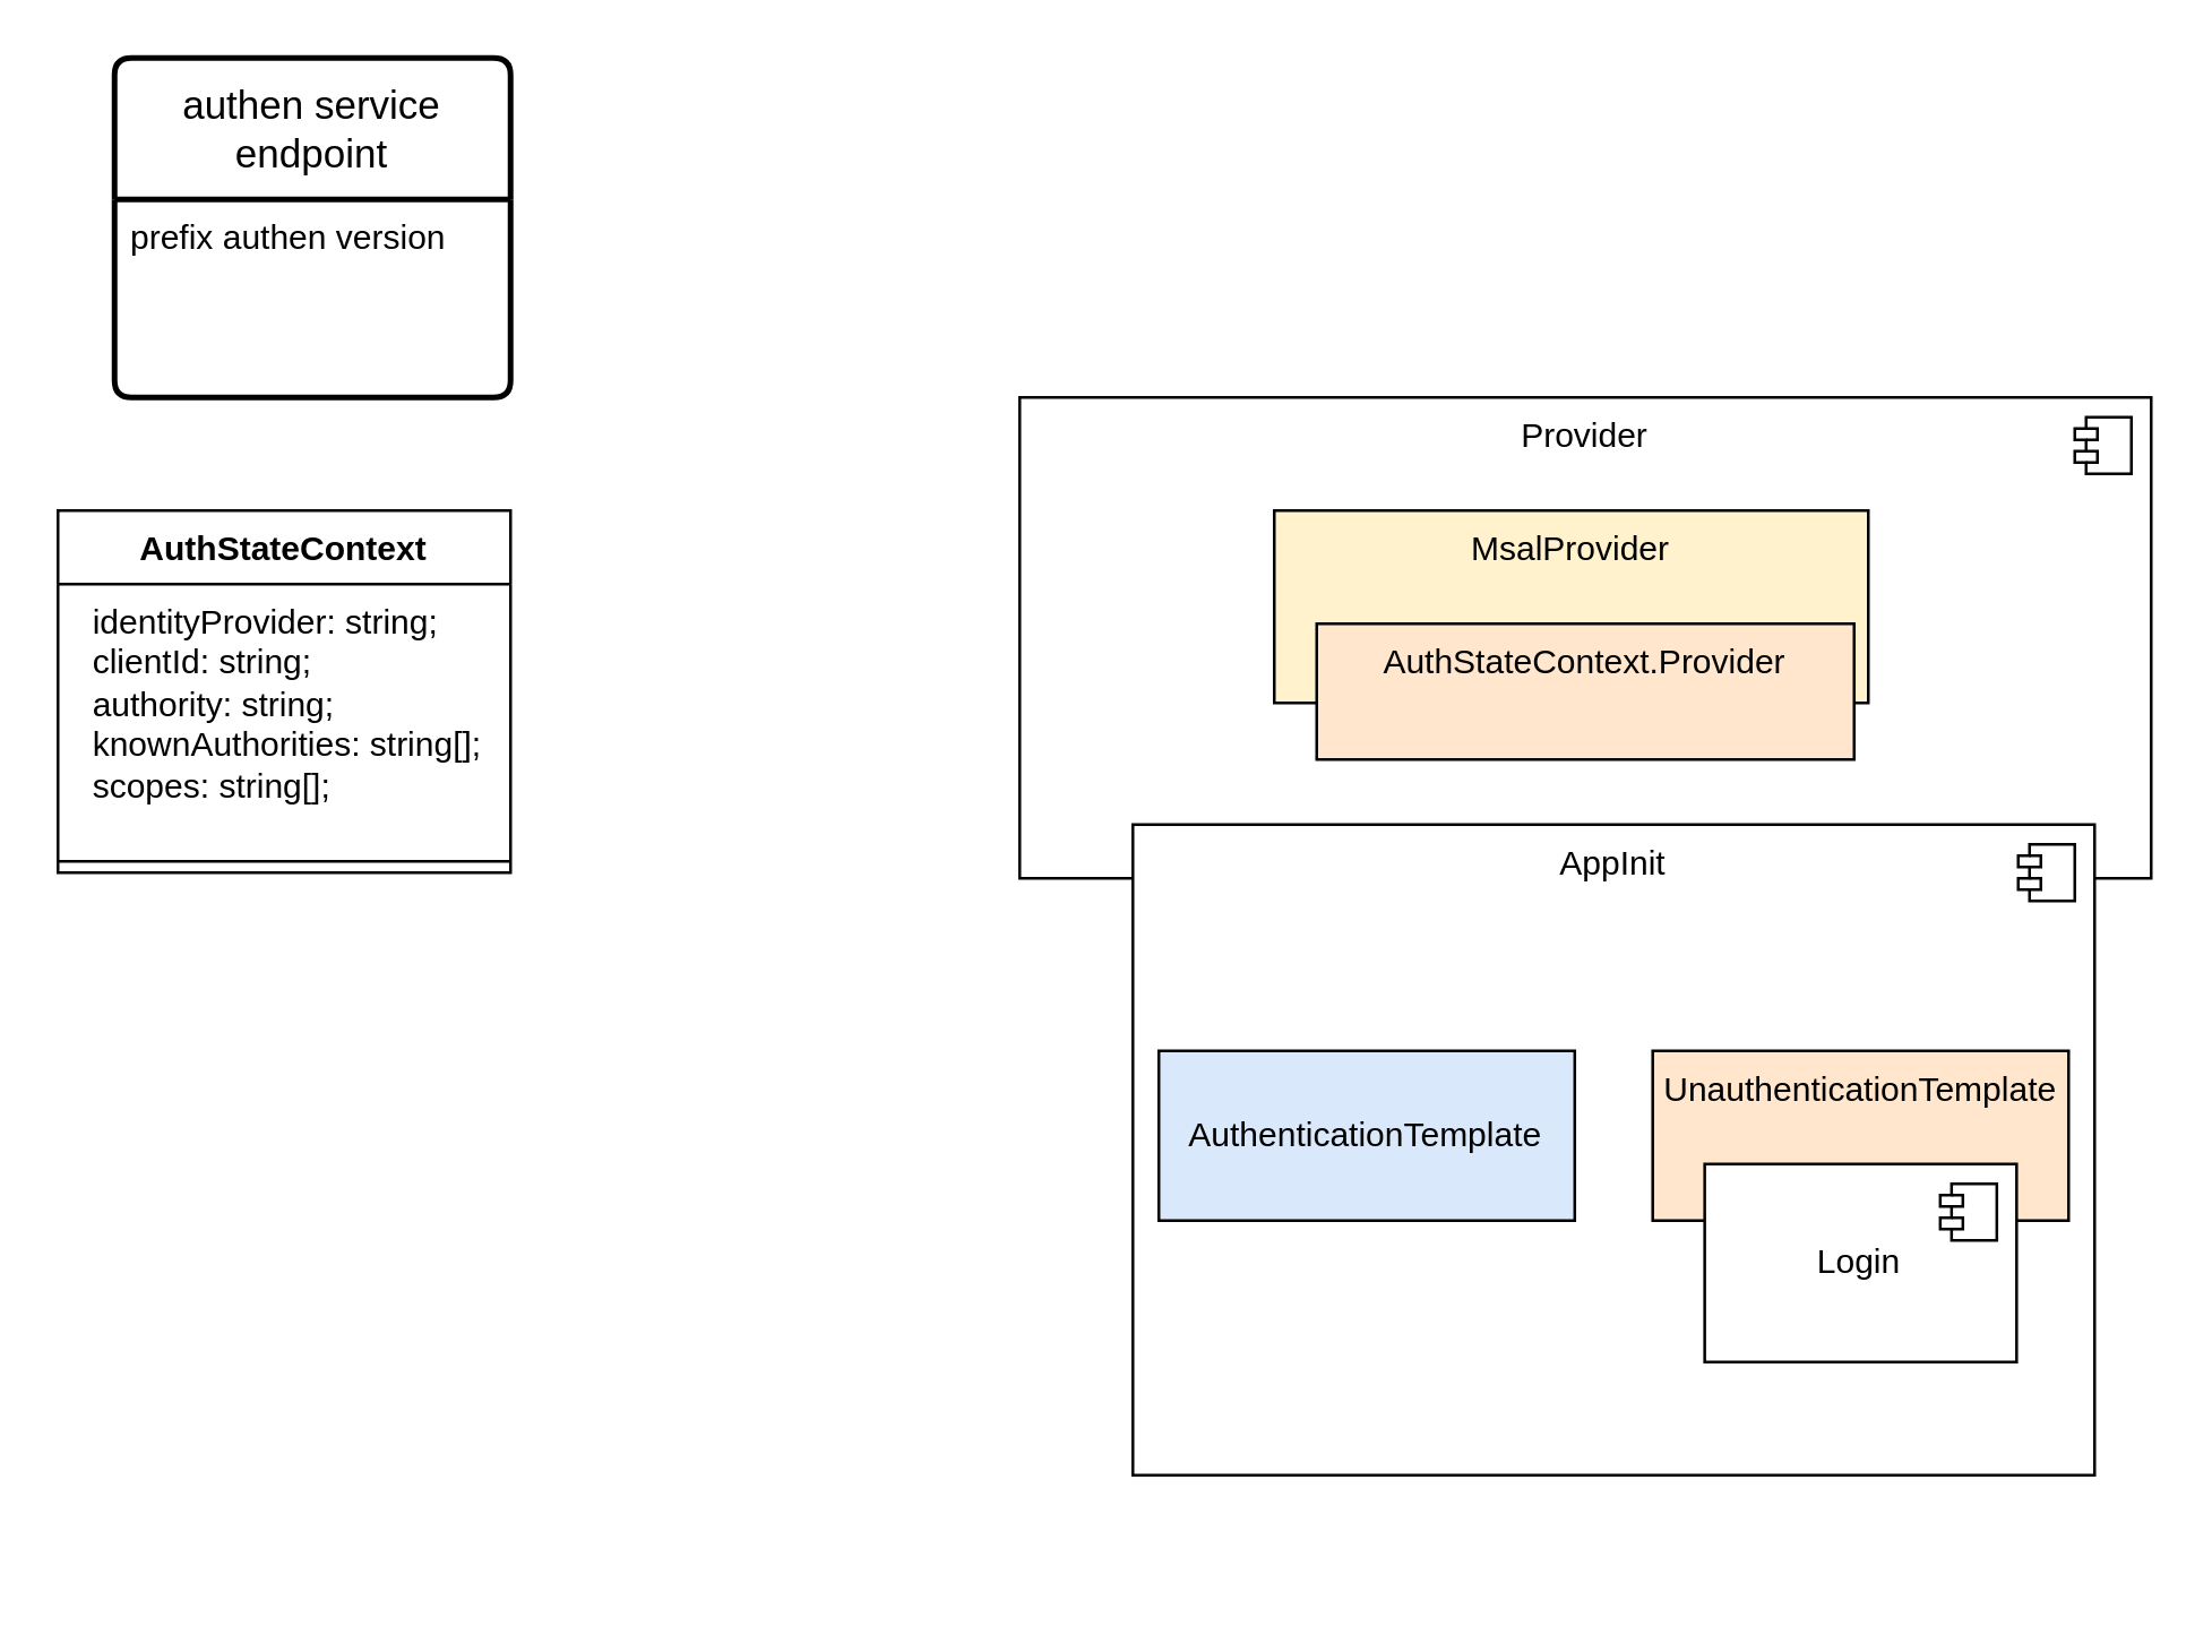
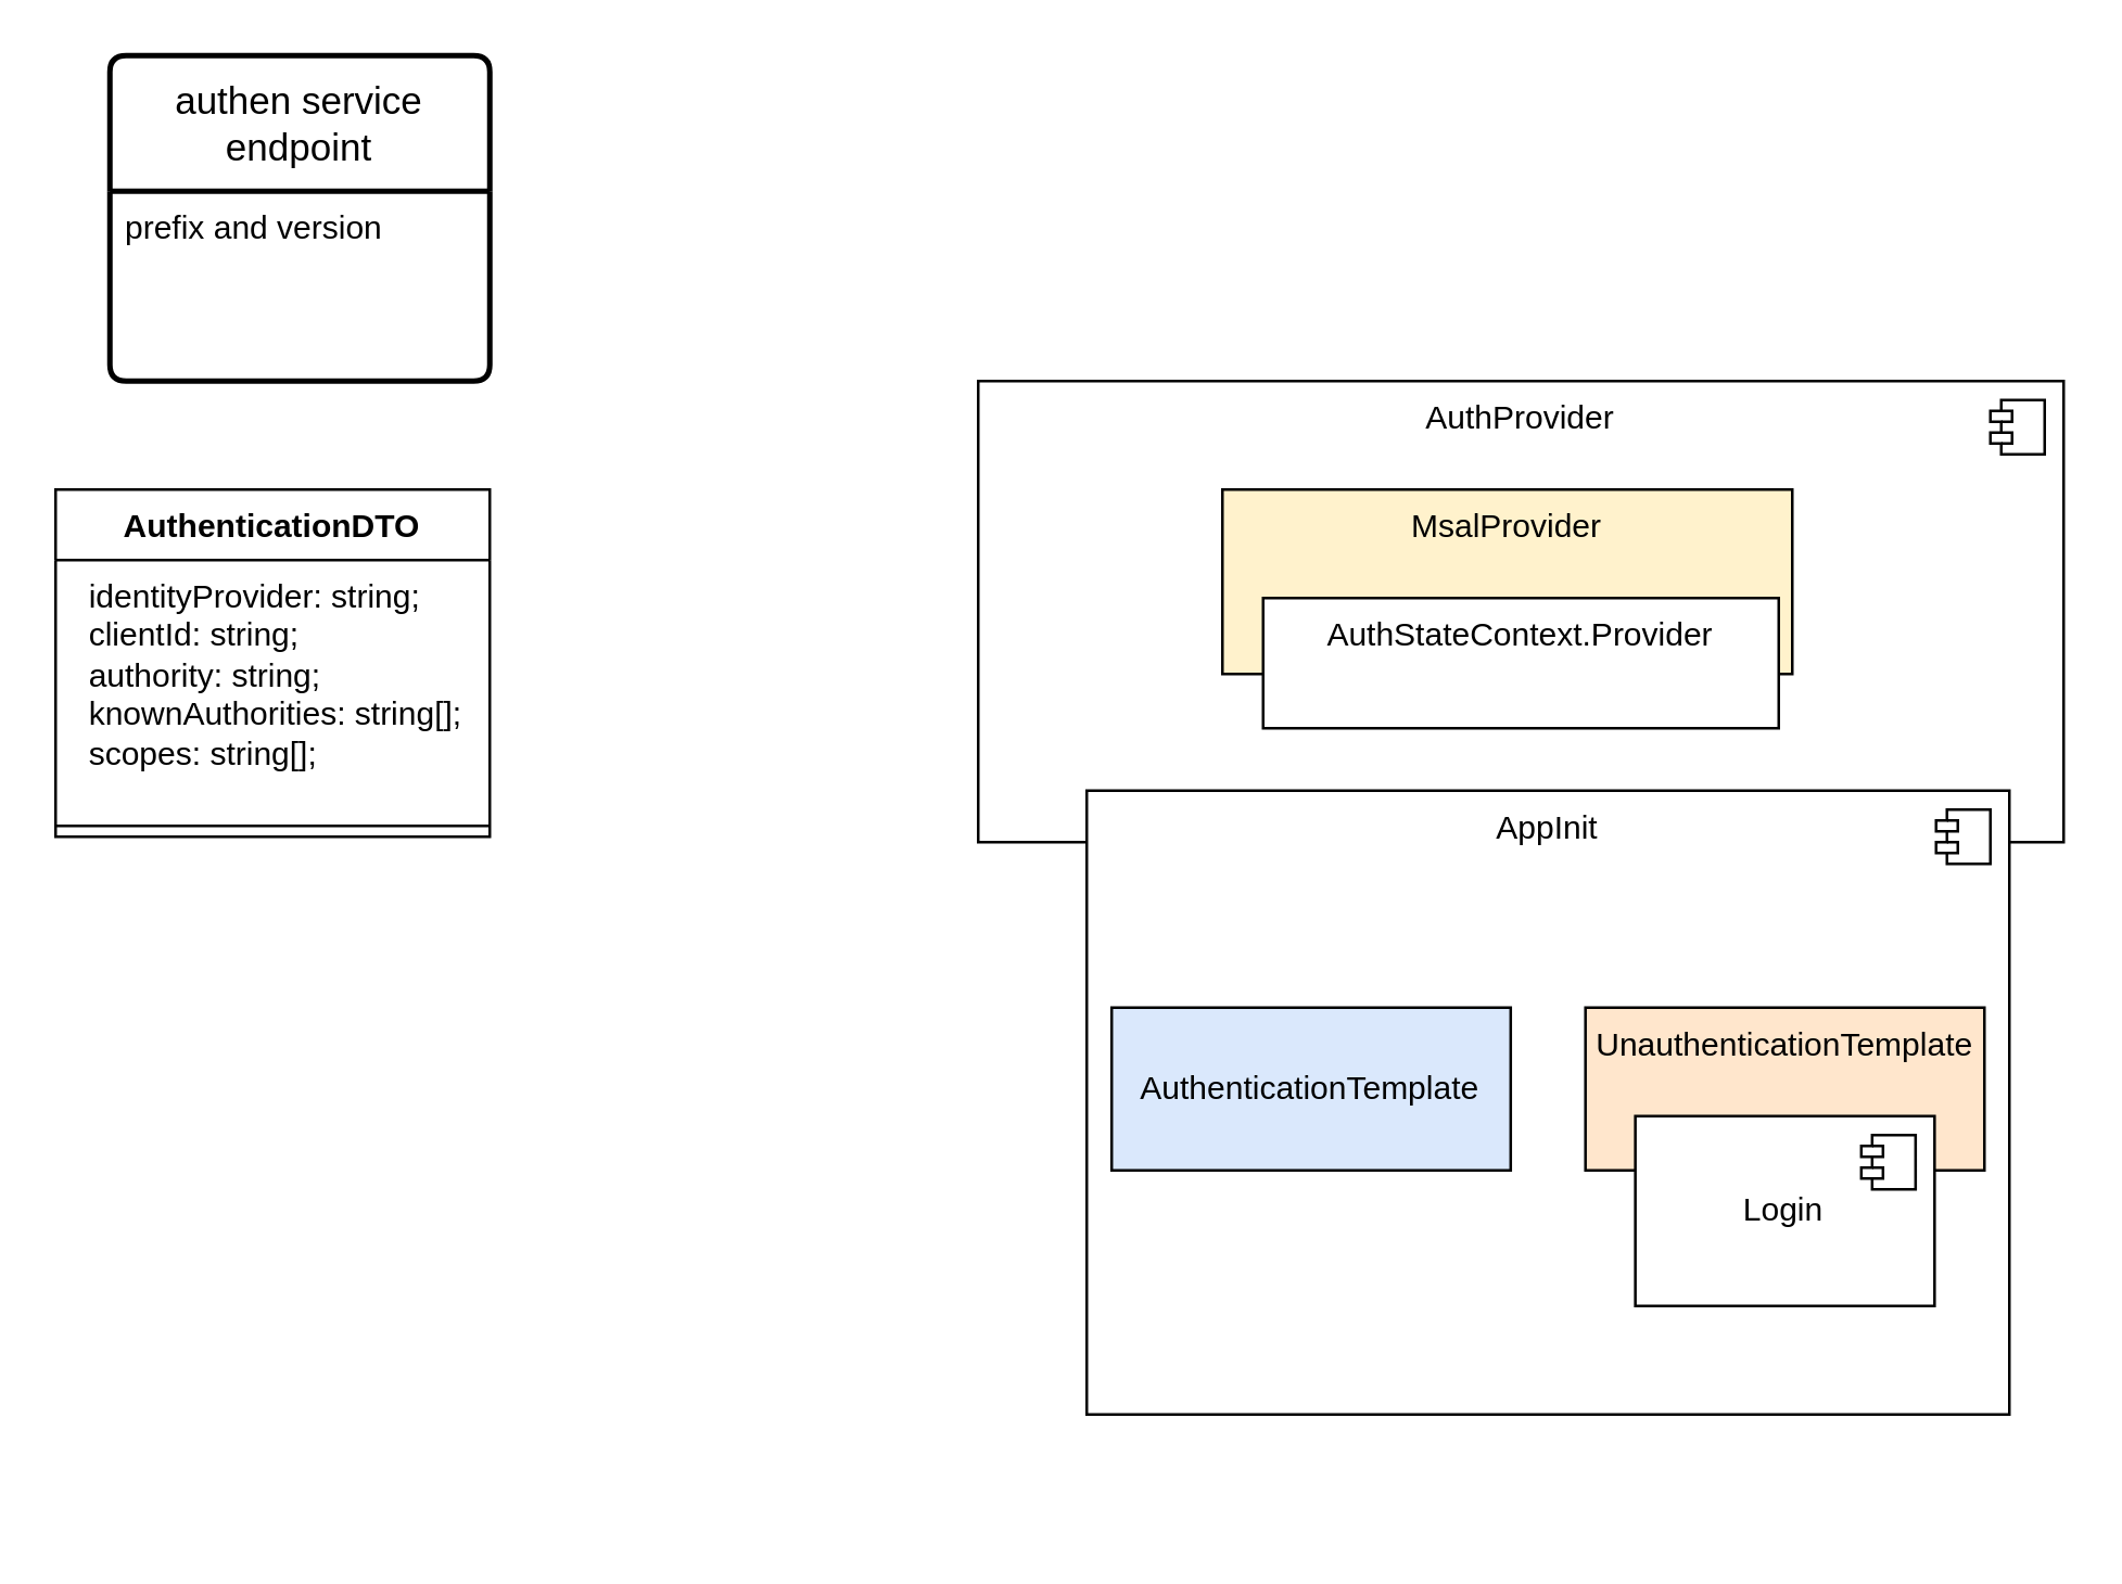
- <mxCell id="6" value="&lt;div&gt;prefix authen version&lt;/div&gt;" style="align=left;strokeColor=none;fillColor=none;spacingLeft=4;fontSize=12;verticalAlign=top;resizable=0;rotatable=0;part=1;html=1;" vertex="1" parent="5"><mxGeometry y="50" width="140" height="70" as="geometry" /></mxCell>
+ <mxCell id="6" value="&lt;div&gt;prefix and version&lt;/div&gt;" style="align=left;strokeColor=none;fillColor=none;spacingLeft=4;fontSize=12;verticalAlign=top;resizable=0;rotatable=0;part=1;html=1;" vertex="1" parent="5"><mxGeometry y="50" width="140" height="70" as="geometry" /></mxCell>
- <mxCell id="8" value="Provider" style="html=1;dropTarget=0;whiteSpace=wrap;verticalAlign=top;" vertex="1" parent="7"><mxGeometry x="-70" width="400" height="170" as="geometry" /></mxCell>
+ <mxCell id="8" value="AuthProvider" style="html=1;dropTarget=0;whiteSpace=wrap;verticalAlign=top;" vertex="1" parent="7"><mxGeometry x="-70" width="400" height="170" as="geometry" /></mxCell>
- <mxCell id="2" value="AuthStateContext" style="swimlane;fontStyle=1;align=center;verticalAlign=top;childLayout=stackLayout;horizontal=1;startSize=26;horizontalStack=0;resizeParent=1;resizeParentMax=0;resizeLast=0;collapsible=1;marginBottom=0;whiteSpace=wrap;html=1;" vertex="1" parent="1"><mxGeometry x="20" y="180" width="160" height="128" as="geometry" /></mxCell>
+ <mxCell id="2" value="AuthenticationDTO" style="swimlane;fontStyle=1;align=center;verticalAlign=top;childLayout=stackLayout;horizontal=1;startSize=26;horizontalStack=0;resizeParent=1;resizeParentMax=0;resizeLast=0;collapsible=1;marginBottom=0;whiteSpace=wrap;html=1;" vertex="1" parent="1"><mxGeometry x="20" y="180" width="160" height="128" as="geometry" /></mxCell>
- <mxCell id="11" value="AuthStateContext.Provider" style="rounded=0;whiteSpace=wrap;html=1;verticalAlign=top;fillColor=#ffe6cc;" vertex="1" parent="7"><mxGeometry x="35" y="80" width="190" height="48" as="geometry" /></mxCell>
+ <mxCell id="11" value="AuthStateContext.Provider" style="rounded=0;whiteSpace=wrap;html=1;verticalAlign=top;" vertex="1" parent="7"><mxGeometry x="35" y="80" width="190" height="48" as="geometry" /></mxCell>
